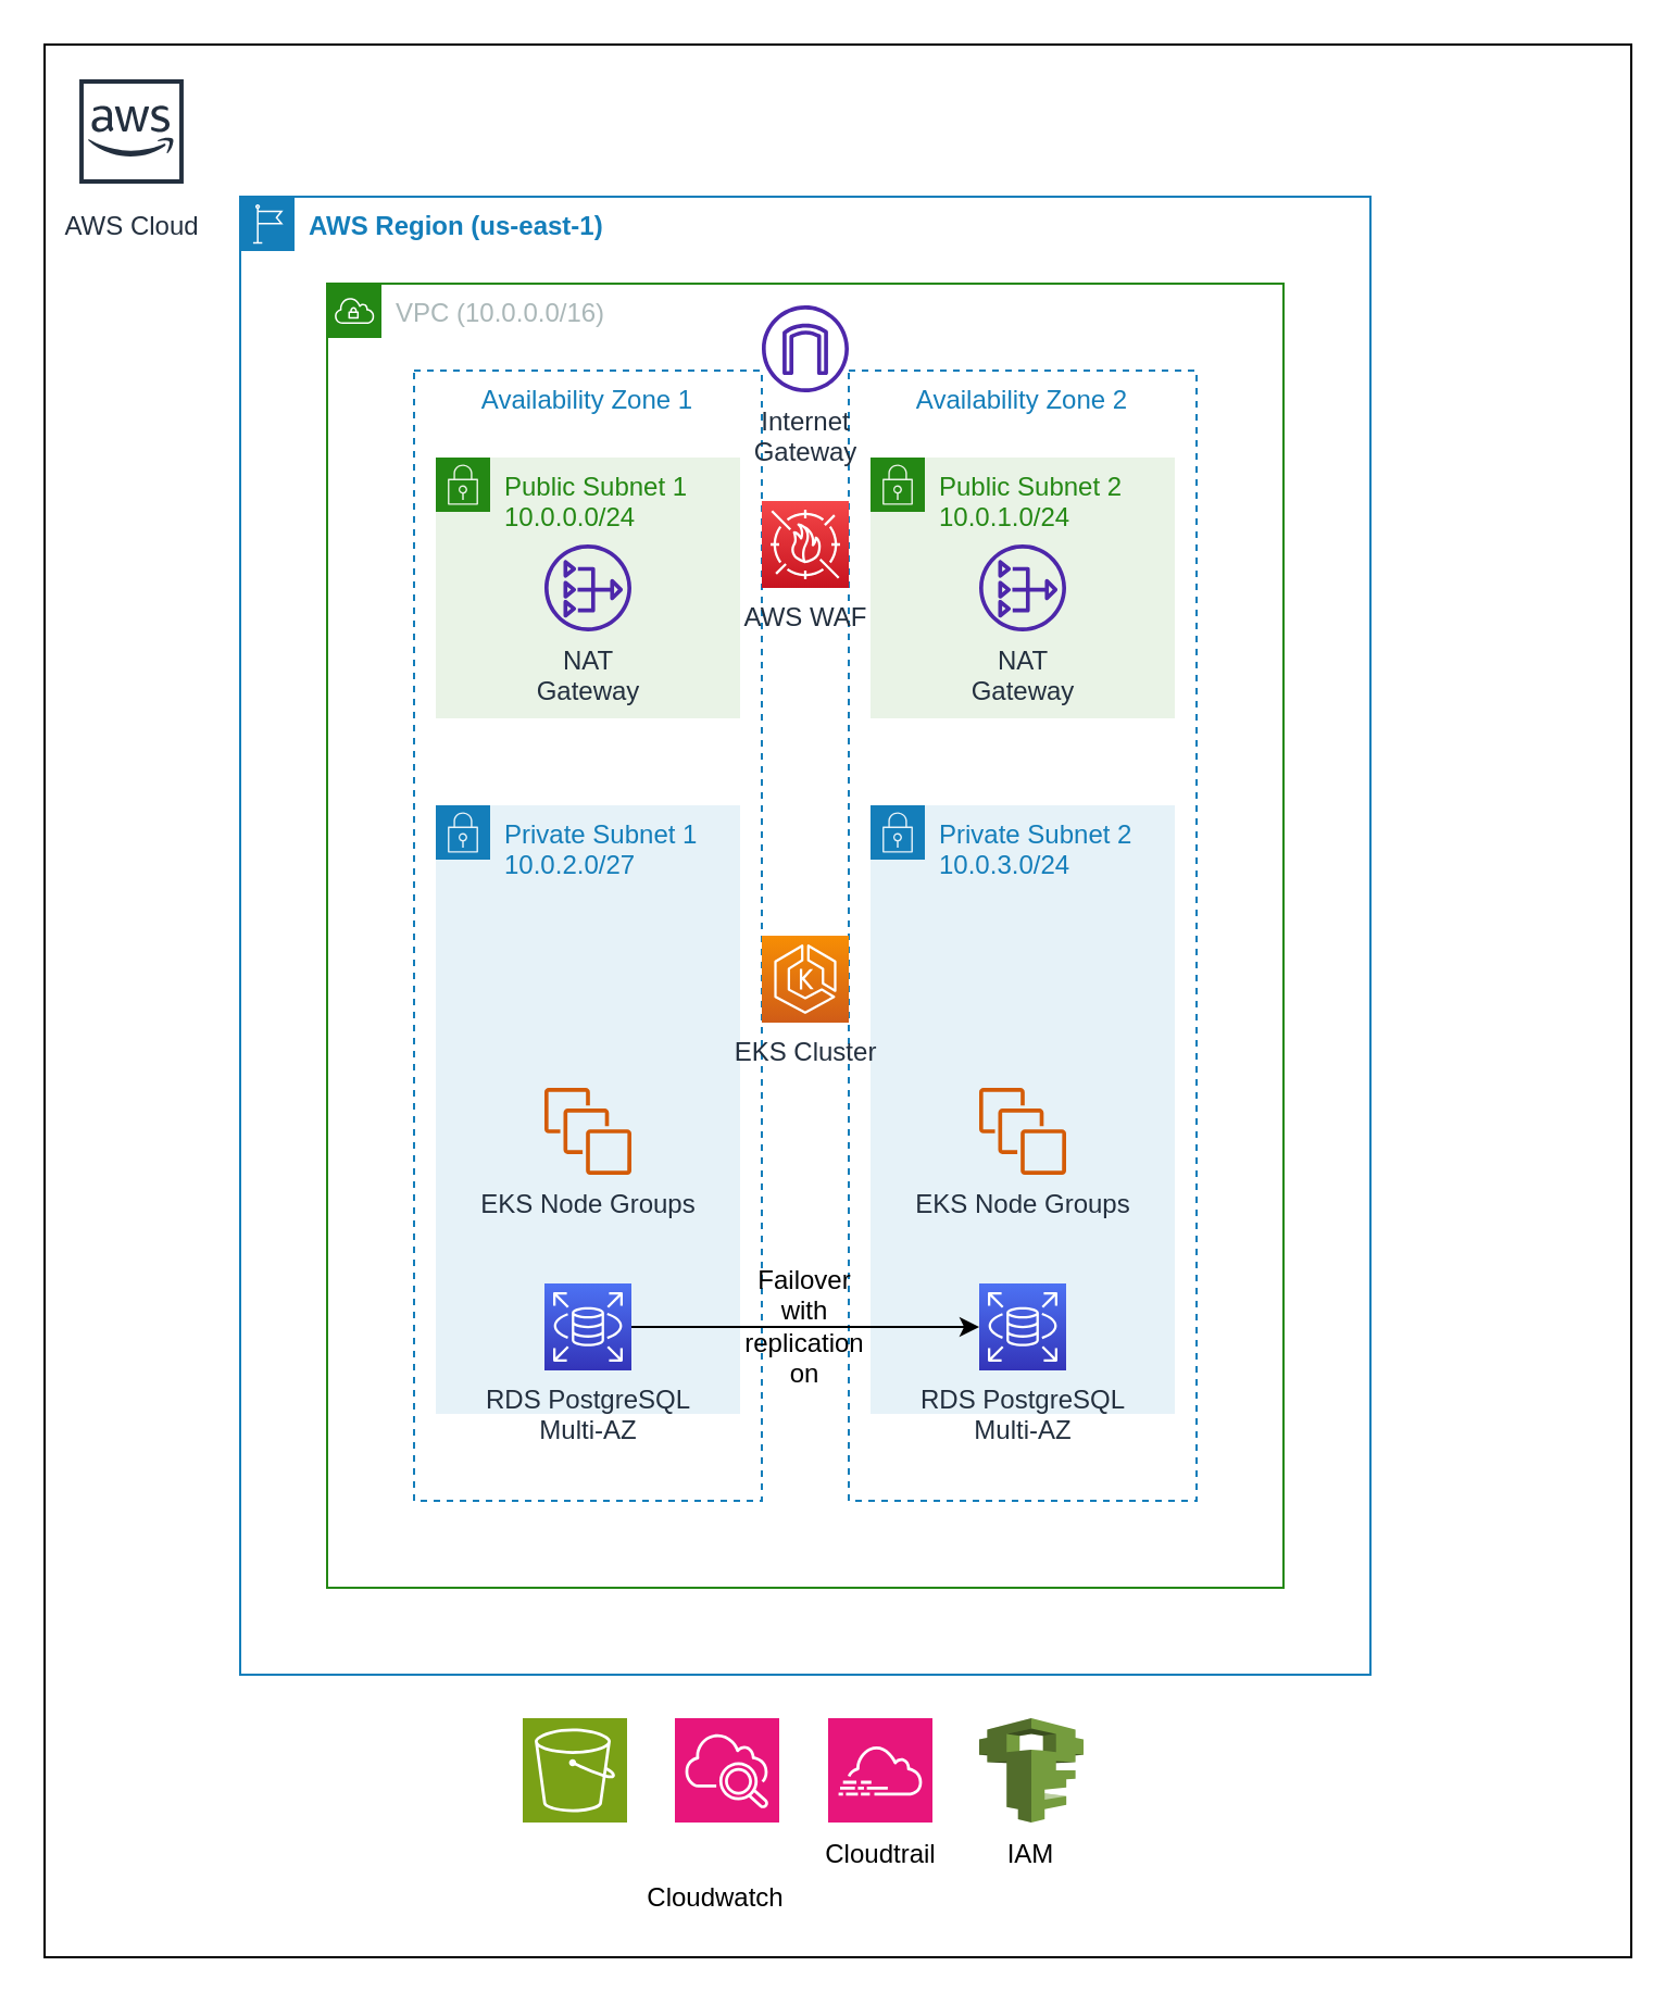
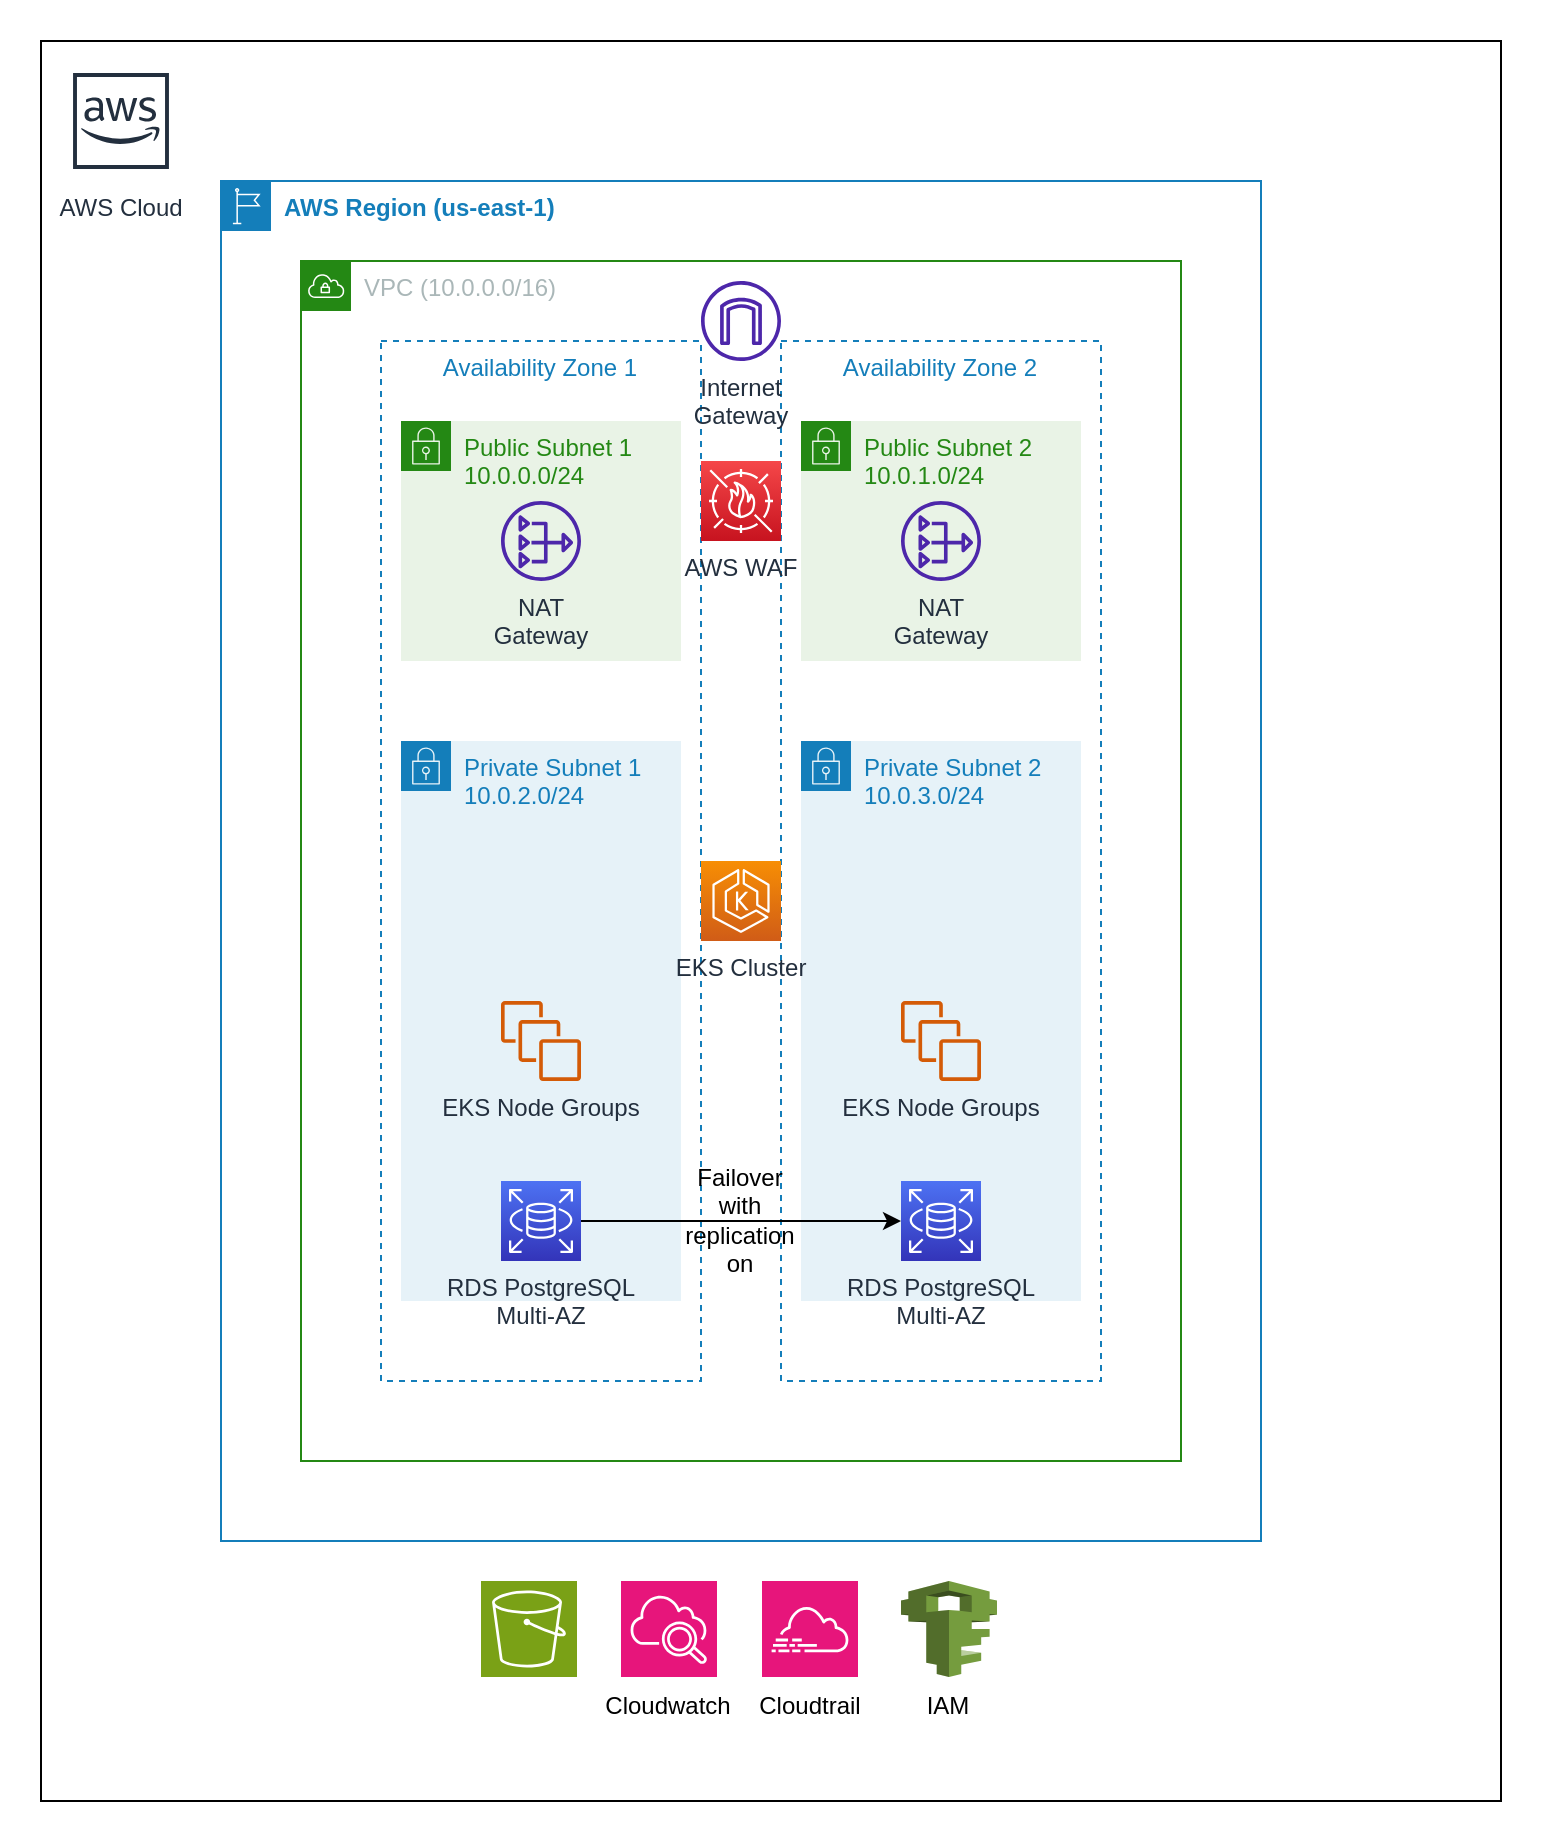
- <mxCell id="10" value="Private Subnet 1&#10;10.0.2.0/27" style="points=[[0,0],[0.25,0],[0.5,0],[0.75,0],[1,0],[1,0.25],[1,0.5],[1,0.75],[1,1],[0.75,1],[0.5,1],[0.25,1],[0,1],[0,0.75],[0,0.5],[0,0.25]];outlineConnect=0;gradientColor=none;html=1;whiteSpace=wrap;fontSize=12;fontStyle=0;container=1;pointerEvents=0;collapsible=0;recursiveResize=0;shape=mxgraph.aws4.group;grIcon=mxgraph.aws4.group_security_group;grStroke=0;strokeColor=#147EBA;fillColor=#E6F2F8;verticalAlign=top;align=left;spacingLeft=30;fontColor=#147EBA;dashed=0;" parent="3" vertex="1"><mxGeometry x="50" y="240" width="140" height="280" as="geometry" /></mxCell>
+ <mxCell id="10" value="Private Subnet 1&#10;10.0.2.0/24" style="points=[[0,0],[0.25,0],[0.5,0],[0.75,0],[1,0],[1,0.25],[1,0.5],[1,0.75],[1,1],[0.75,1],[0.5,1],[0.25,1],[0,1],[0,0.75],[0,0.5],[0,0.25]];outlineConnect=0;gradientColor=none;html=1;whiteSpace=wrap;fontSize=12;fontStyle=0;container=1;pointerEvents=0;collapsible=0;recursiveResize=0;shape=mxgraph.aws4.group;grIcon=mxgraph.aws4.group_security_group;grStroke=0;strokeColor=#147EBA;fillColor=#E6F2F8;verticalAlign=top;align=left;spacingLeft=30;fontColor=#147EBA;dashed=0;" parent="3" vertex="1"><mxGeometry x="50" y="240" width="140" height="280" as="geometry" /></mxCell>
- <mxCell id="27" value="Cloudwatch" style="text;html=1;align=center;verticalAlign=middle;whiteSpace=wrap;rounded=0;" vertex="1" parent="1"><mxGeometry x="299" y="858" width="60" height="30" as="geometry" /></mxCell>
+ <mxCell id="27" value="Cloudwatch" style="text;html=1;align=center;verticalAlign=middle;whiteSpace=wrap;rounded=0;" vertex="1" parent="1"><mxGeometry x="304" y="838" width="60" height="30" as="geometry" /></mxCell>
